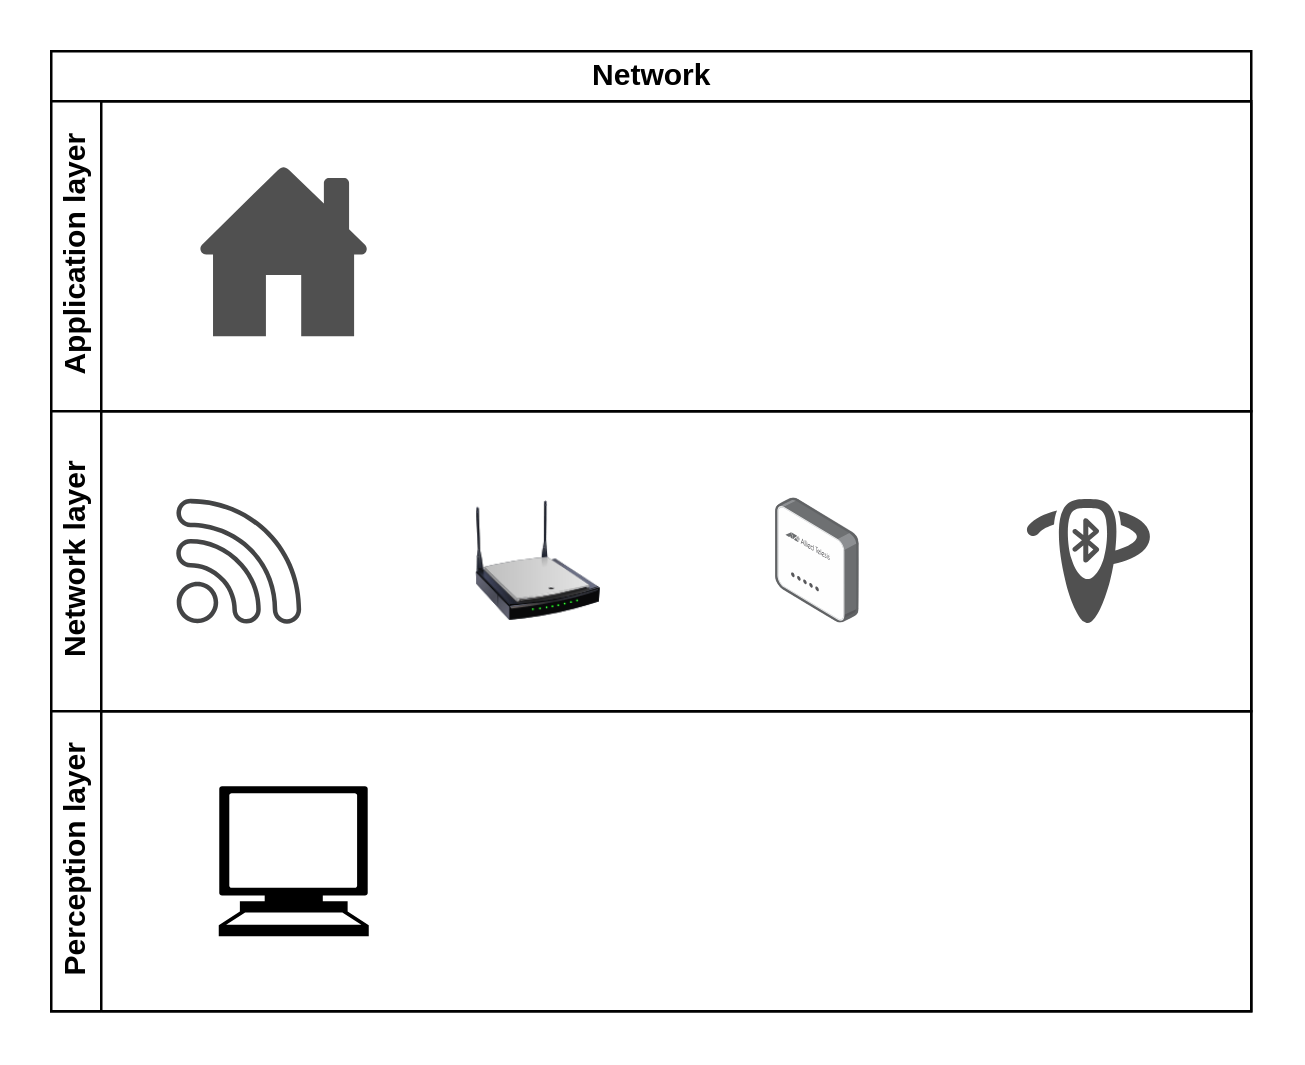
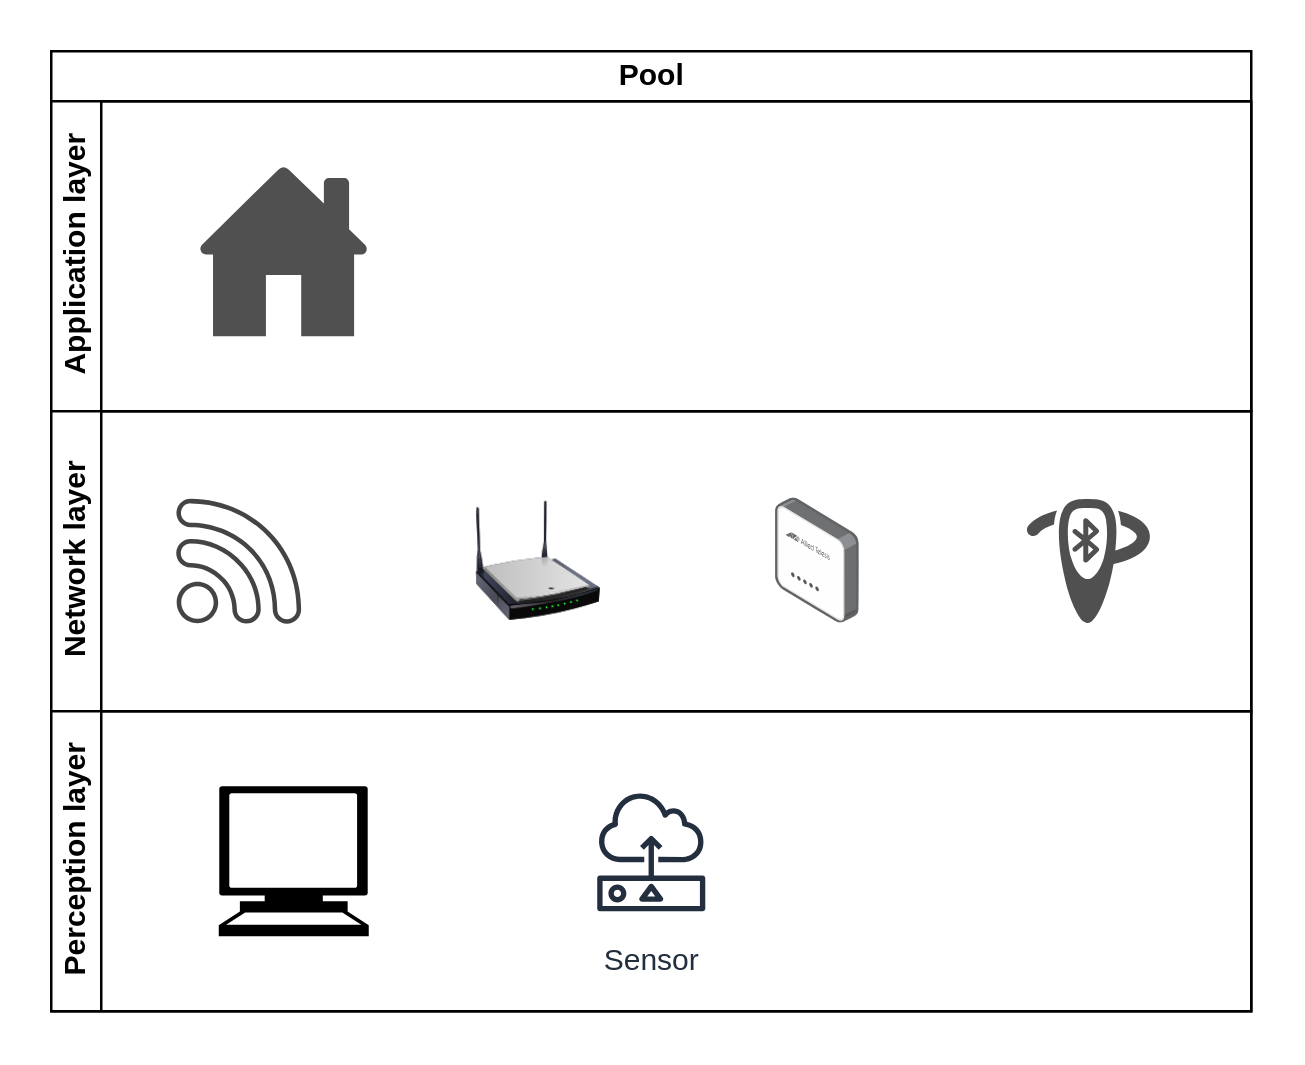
- <mxCell id="2" value="Network" style="swimlane;childLayout=stackLayout;resizeParent=1;resizeParentMax=0;horizontal=1;startSize=20;horizontalStack=0;html=1;" vertex="1" parent="1"><mxGeometry x="20" y="20" width="480" height="384" as="geometry" /></mxCell>
+ <mxCell id="2" value="Pool" style="swimlane;childLayout=stackLayout;resizeParent=1;resizeParentMax=0;horizontal=1;startSize=20;horizontalStack=0;html=1;" vertex="1" parent="1"><mxGeometry x="20" y="20" width="480" height="384" as="geometry" /></mxCell>
+ <mxCell id="14" value="Sensor" style="sketch=0;outlineConnect=0;fontColor=#232F3E;gradientColor=none;strokeColor=#232F3E;fillColor=#ffffff;dashed=0;verticalLabelPosition=bottom;verticalAlign=top;align=center;html=1;fontSize=12;fontStyle=0;aspect=fixed;shape=mxgraph.aws4.resourceIcon;resIcon=mxgraph.aws4.sensor;" vertex="1" parent="12"><mxGeometry x="210" y="26" width="60" height="60" as="geometry" /></mxCell>
